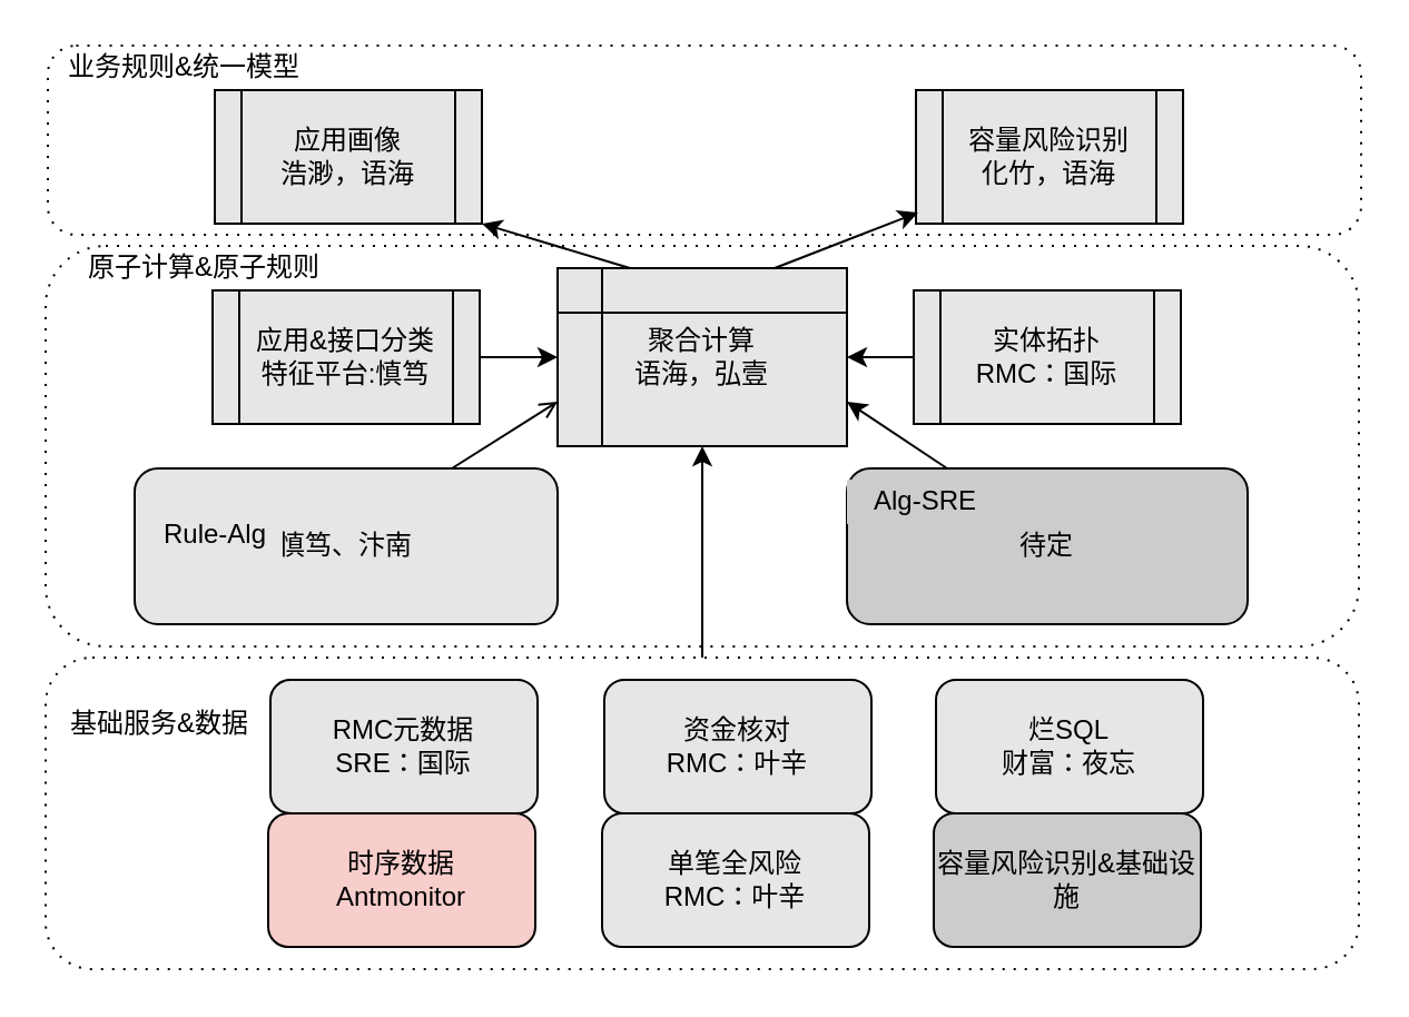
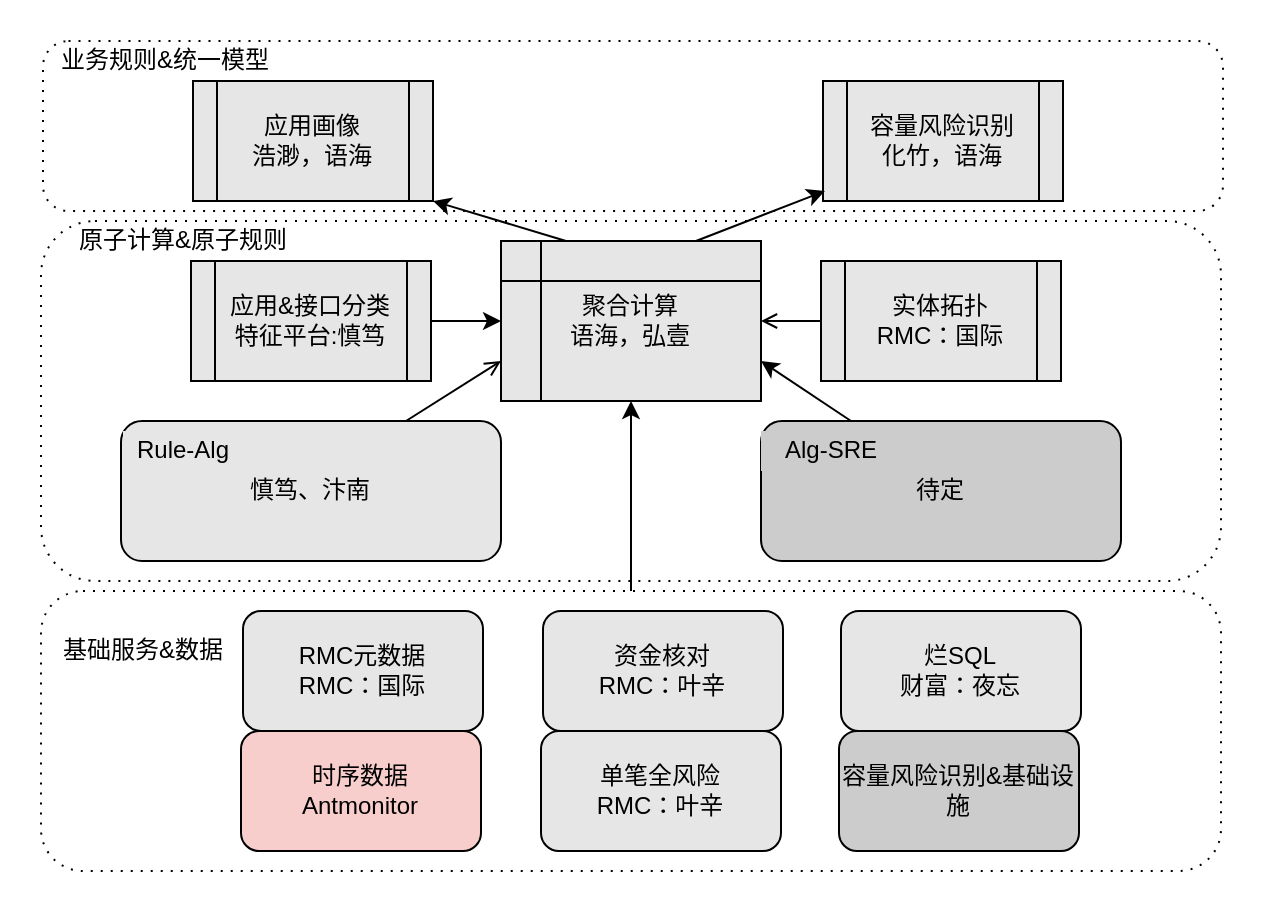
- <mxCell id="11" style="rounded=0;orthogonalLoop=1;jettySize=auto;html=1;exitX=0;exitY=0.5;exitDx=0;exitDy=0;entryX=1;entryY=0.5;entryDx=0;entryDy=0;fillColor=#E6E6E6;" edge="1" parent="1" source="12" target="8"><mxGeometry relative="1" as="geometry" /></mxCell>
+ <mxCell id="11" style="rounded=0;orthogonalLoop=1;jettySize=auto;html=1;exitX=0;exitY=0.5;exitDx=0;exitDy=0;entryX=1;entryY=0.5;entryDx=0;entryDy=0;fillColor=#E6E6E6;endArrow=open;" edge="1" parent="1" source="12" target="8"><mxGeometry relative="1" as="geometry" /></mxCell>
- <mxCell id="17" value="Rule-Alg" style="text;html=1;align=center;verticalAlign=middle;resizable=0;points=[];autosize=1;fillColor=#E6E6E6;" vertex="1" parent="1"><mxGeometry x="66" y="230" width="60" height="20" as="geometry" /></mxCell>
+ <mxCell id="17" value="Rule-Alg" style="text;html=1;align=center;verticalAlign=middle;resizable=0;points=[];autosize=1;fillColor=#E6E6E6;" vertex="1" parent="1"><mxGeometry x="61" y="215" width="60" height="20" as="geometry" /></mxCell>
- <mxCell id="22" value="RMC元数据&lt;br&gt;SRE：国际" style="rounded=1;whiteSpace=wrap;html=1;fillColor=#E6E6E6;" vertex="1" parent="1"><mxGeometry x="121" y="305" width="120" height="60" as="geometry" /></mxCell>
+ <mxCell id="22" value="RMC元数据&lt;br&gt;RMC：国际" style="rounded=1;whiteSpace=wrap;html=1;fillColor=#E6E6E6;" vertex="1" parent="1"><mxGeometry x="121" y="305" width="120" height="60" as="geometry" /></mxCell>
